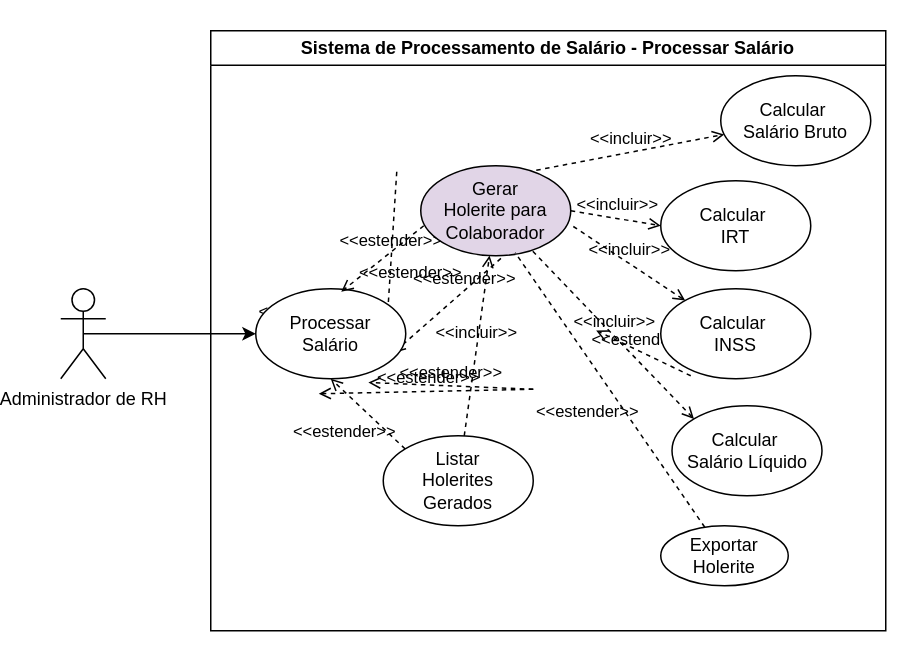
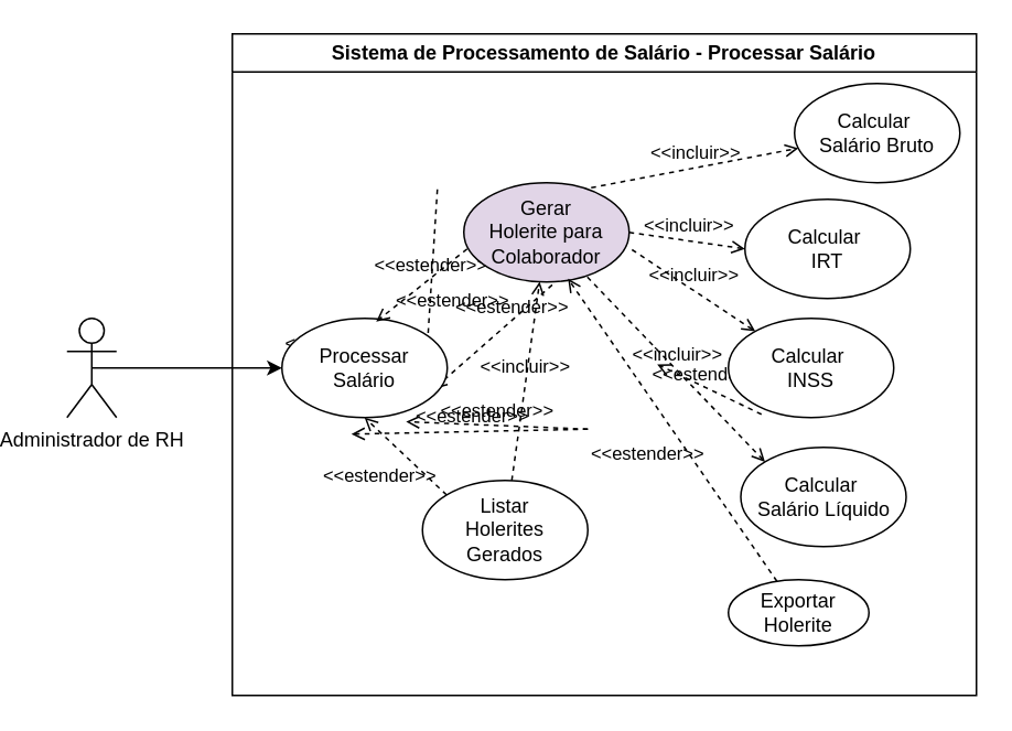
- <mxCell id="14" value="Calcular&amp;nbsp;&lt;div&gt;IRT&lt;/div&gt;" style="ellipse;whiteSpace=wrap;html=1;" vertex="1" parent="4"><mxGeometry x="300" y="100" width="100" height="60" as="geometry" /></mxCell>
+ <mxCell id="14" value="Calcular&amp;nbsp;&lt;div&gt;IRT&lt;/div&gt;" style="ellipse;whiteSpace=wrap;html=1;" vertex="1" parent="4"><mxGeometry x="310" y="100" width="100" height="60" as="geometry" /></mxCell>
- <mxCell id="21" value="&amp;lt;&amp;lt;estender&amp;gt;&amp;gt;" style="html=1;verticalAlign=bottom;labelBackgroundColor=none;endArrow=none;endFill=0;dashed=1;rounded=0;entryX=0.63;entryY=0.967;entryDx=0;entryDy=0;entryPerimeter=0;" edge="1" parent="4" source="20" target="11"><mxGeometry x="-0.102" y="26" width="160" relative="1" as="geometry"><mxPoint x="306" y="-97" as="sourcePoint" /><mxPoint x="210" y="-28" as="targetPoint" /><mxPoint as="offset" /></mxGeometry></mxCell>
+ <mxCell id="21" value="&amp;lt;&amp;lt;estender&amp;gt;&amp;gt;" style="html=1;verticalAlign=bottom;labelBackgroundColor=none;endArrow=open;endFill=0;dashed=1;rounded=0;entryX=0.63;entryY=0.967;entryDx=0;entryDy=0;entryPerimeter=0;" edge="1" parent="4" source="20" target="11"><mxGeometry x="-0.102" y="26" width="160" relative="1" as="geometry"><mxPoint x="306" y="-97" as="sourcePoint" /><mxPoint x="210" y="-28" as="targetPoint" /><mxPoint as="offset" /></mxGeometry></mxCell>
